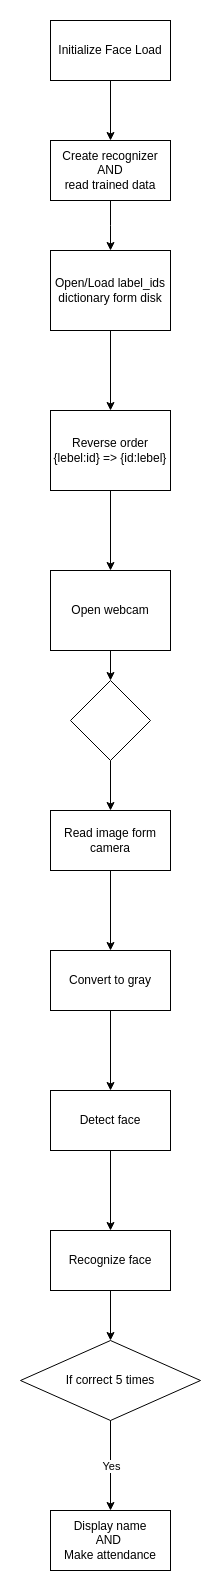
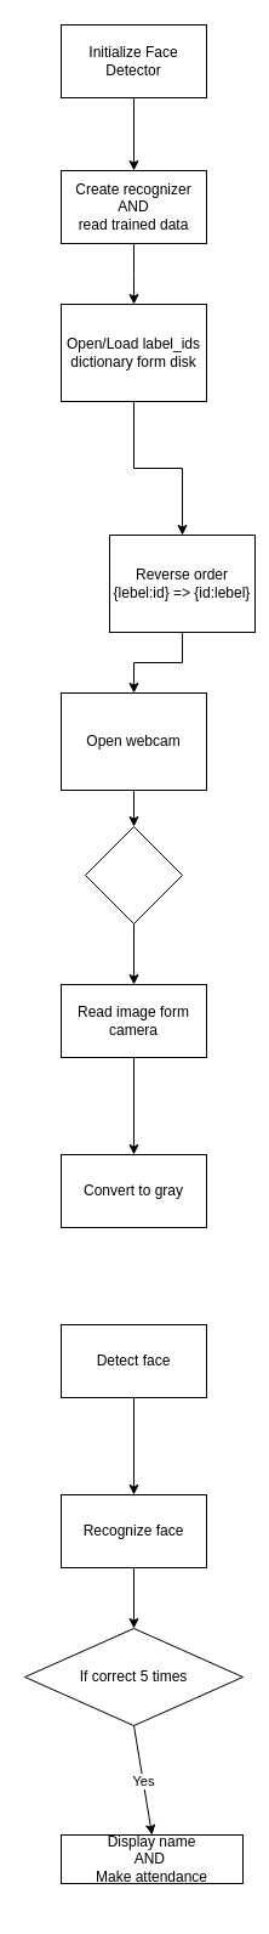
- <mxCell id="3" value="Initialize Face Load" style="rounded=0;whiteSpace=wrap;html=1;" vertex="1" parent="1"><mxGeometry x="50" y="20" width="120" height="60" as="geometry" /></mxCell>
+ <mxCell id="3" value="Initialize Face Detector" style="rounded=0;whiteSpace=wrap;html=1;" vertex="1" parent="1"><mxGeometry x="50" y="20" width="120" height="60" as="geometry" /></mxCell>
- <mxCell id="9" value="Reverse order&lt;br&gt;{lebel:id} =&amp;gt; {id:lebel}" style="rounded=0;whiteSpace=wrap;html=1;" vertex="1" parent="1"><mxGeometry x="50" y="410" width="120" height="80" as="geometry" /></mxCell>
+ <mxCell id="9" value="Reverse order&lt;br&gt;{lebel:id} =&amp;gt; {id:lebel}" style="rounded=0;whiteSpace=wrap;html=1;" vertex="1" parent="1"><mxGeometry x="90" y="440" width="120" height="80" as="geometry" /></mxCell>
- <mxCell id="16" value="" style="edgeStyle=orthogonalEdgeStyle;rounded=0;orthogonalLoop=1;jettySize=auto;html=1;" edge="1" parent="1" source="17" target="19"><mxGeometry relative="1" as="geometry" /></mxCell>
- <mxCell id="23" value="Display name&lt;br&gt;AND&amp;nbsp;&lt;br&gt;Make attendance" style="whiteSpace=wrap;html=1;" vertex="1" parent="1"><mxGeometry x="50" y="1510" width="120" height="60" as="geometry" /></mxCell>
+ <mxCell id="23" value="Display name&lt;br&gt;AND&amp;nbsp;&lt;br&gt;Make attendance" style="whiteSpace=wrap;html=1;" vertex="1" parent="1"><mxGeometry x="50" y="1510" width="150" height="40" as="geometry" /></mxCell>
